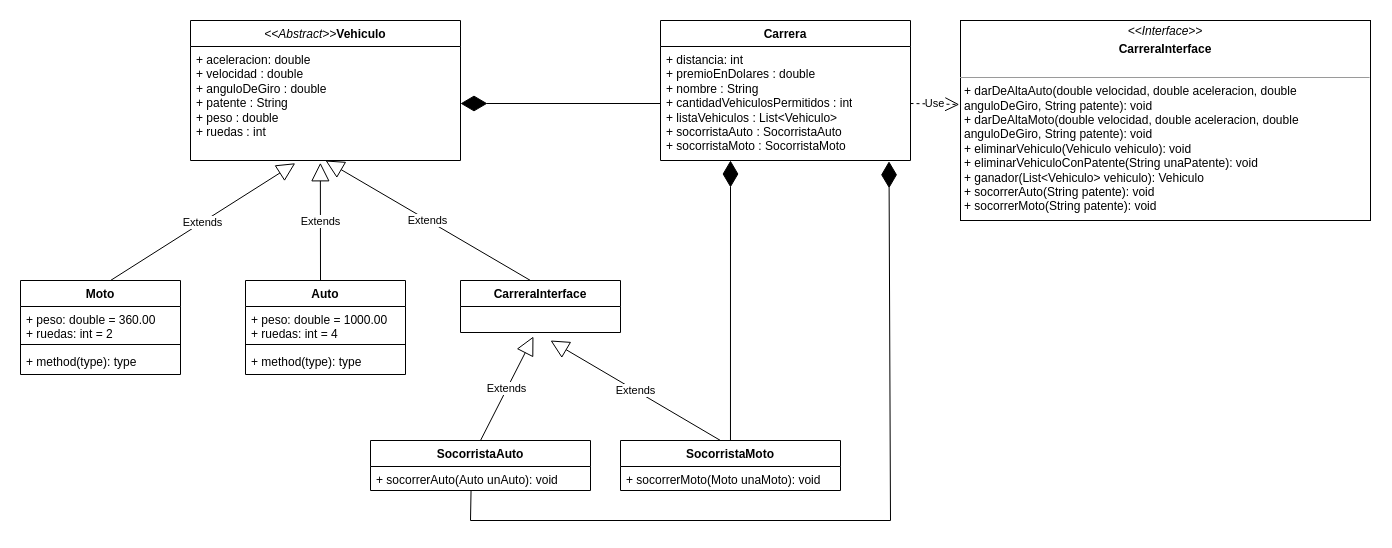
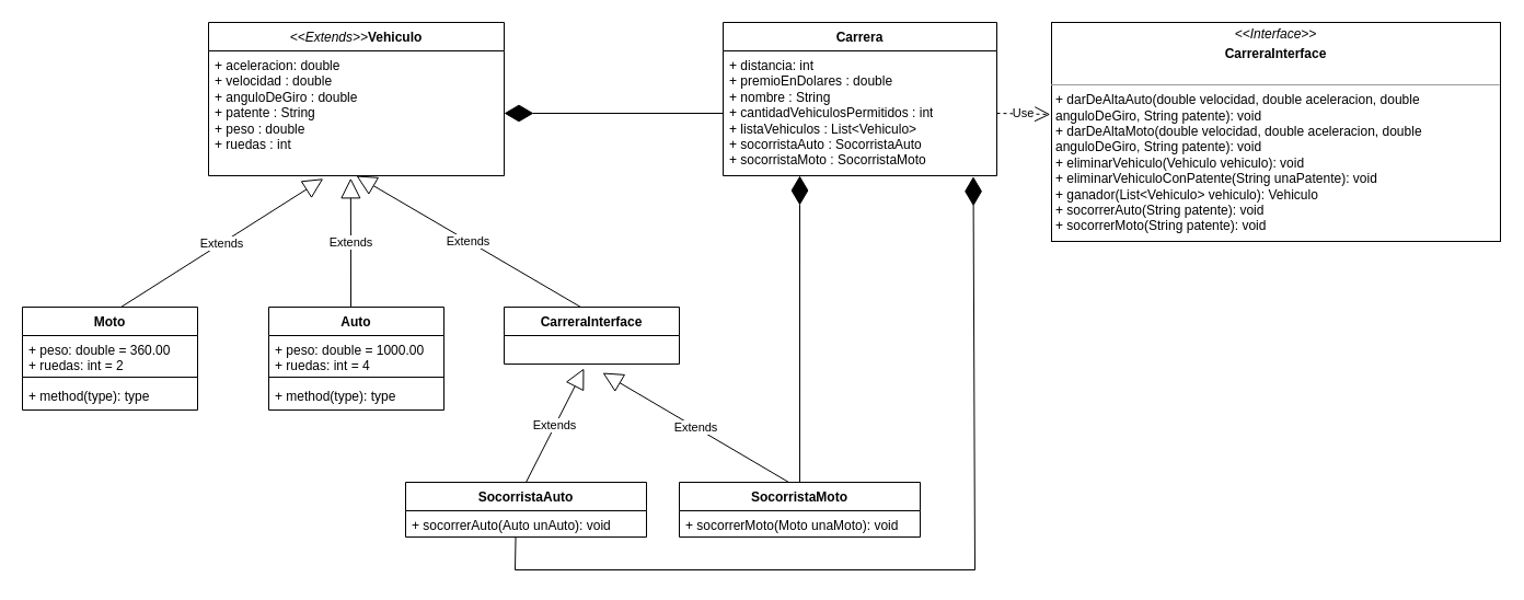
- <mxCell id="2" value="&lt;i style=&quot;border-color: var(--border-color); font-weight: 400;&quot;&gt;&amp;lt;&amp;lt;Abstract&amp;gt;&amp;gt;&lt;/i&gt;Vehiculo" style="swimlane;fontStyle=1;align=center;verticalAlign=top;childLayout=stackLayout;horizontal=1;startSize=26;horizontalStack=0;resizeParent=1;resizeParentMax=0;resizeLast=0;collapsible=1;marginBottom=0;whiteSpace=wrap;html=1;" vertex="1" parent="1"><mxGeometry x="190" y="20" width="270" height="140" as="geometry" /></mxCell>
+ <mxCell id="2" value="&lt;i style=&quot;border-color: var(--border-color); font-weight: 400;&quot;&gt;&amp;lt;&amp;lt;Extends&amp;gt;&amp;gt;&lt;/i&gt;Vehiculo" style="swimlane;fontStyle=1;align=center;verticalAlign=top;childLayout=stackLayout;horizontal=1;startSize=26;horizontalStack=0;resizeParent=1;resizeParentMax=0;resizeLast=0;collapsible=1;marginBottom=0;whiteSpace=wrap;html=1;" vertex="1" parent="1"><mxGeometry x="190" y="20" width="270" height="140" as="geometry" /></mxCell>
